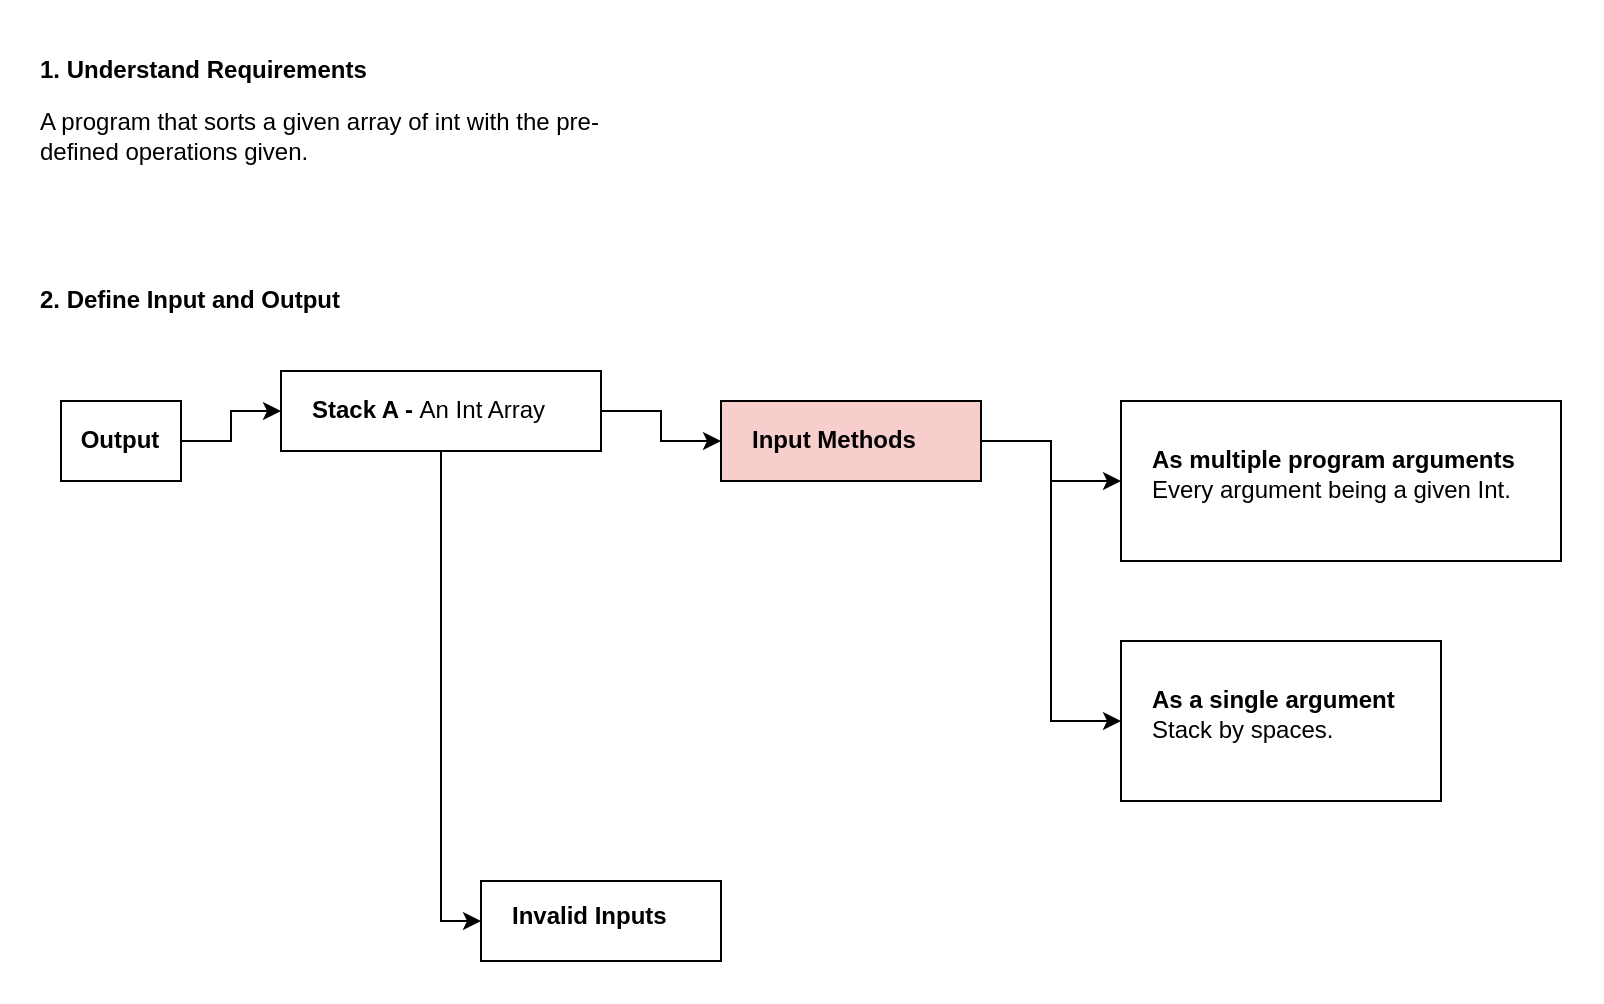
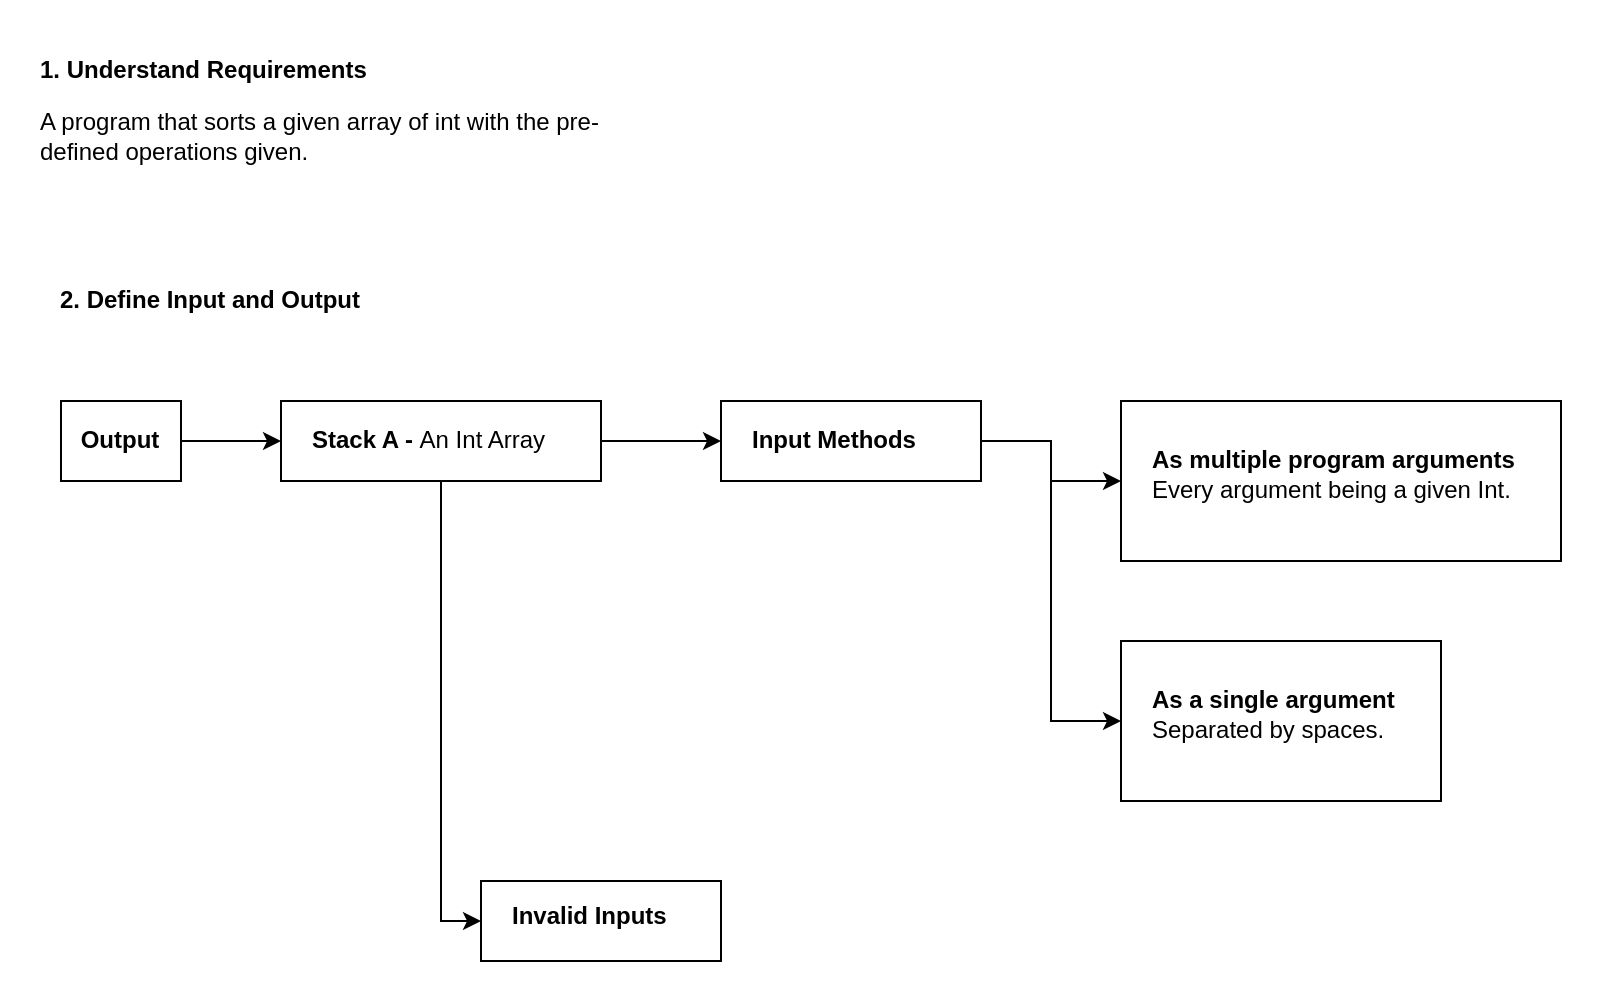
- <mxCell id="6" value="&lt;div style=&quot;font-size: 12px;&quot;&gt;&lt;font style=&quot;font-size: 12px;&quot;&gt;&lt;b style=&quot;font-size: 12px;&quot;&gt;2. Define Input and Output&lt;br style=&quot;font-size: 12px;&quot;&gt;&lt;/b&gt;&lt;/font&gt;&lt;/div&gt;" style="text;html=1;align=left;verticalAlign=middle;whiteSpace=wrap;rounded=0;spacing=0;fontSize=12;" vertex="1" parent="1"><mxGeometry x="20" y="140" width="230" height="20" as="geometry" /></mxCell>
+ <mxCell id="6" value="&lt;div style=&quot;font-size: 12px;&quot;&gt;&lt;font style=&quot;font-size: 12px;&quot;&gt;&lt;b style=&quot;font-size: 12px;&quot;&gt;2. Define Input and Output&lt;br style=&quot;font-size: 12px;&quot;&gt;&lt;/b&gt;&lt;/font&gt;&lt;/div&gt;" style="text;html=1;align=left;verticalAlign=middle;whiteSpace=wrap;rounded=0;spacing=0;fontSize=12;" vertex="1" parent="1"><mxGeometry x="30" y="140" width="230" height="20" as="geometry" /></mxCell>
- <mxCell id="4" value="&lt;p style=&quot;font-size: 12px;&quot;&gt;&lt;b style=&quot;font-size: 12px;&quot;&gt;Stack A - &lt;/b&gt;An Int Array&lt;/p&gt;" style="rounded=0;whiteSpace=wrap;html=1;align=left;spacing=16;fontSize=12;" vertex="1" parent="1"><mxGeometry x="140" y="185" width="160" height="40" as="geometry" /></mxCell>
+ <mxCell id="4" value="&lt;p style=&quot;font-size: 12px;&quot;&gt;&lt;b style=&quot;font-size: 12px;&quot;&gt;Stack A - &lt;/b&gt;An Int Array&lt;/p&gt;" style="rounded=0;whiteSpace=wrap;html=1;align=left;spacing=16;fontSize=12;" vertex="1" parent="1"><mxGeometry x="140" y="200" width="160" height="40" as="geometry" /></mxCell>
- <mxCell id="12" value="&lt;p style=&quot;font-size: 12px;&quot;&gt;&lt;b style=&quot;font-size: 12px;&quot;&gt;Input Methods&lt;/b&gt;&lt;br style=&quot;font-size: 12px;&quot;&gt;&lt;/p&gt;" style="rounded=0;whiteSpace=wrap;html=1;align=left;spacing=16;fontSize=12;fillColor=#f8cecc;" vertex="1" parent="1"><mxGeometry x="360" y="200" width="130" height="40" as="geometry" /></mxCell>
+ <mxCell id="12" value="&lt;p style=&quot;font-size: 12px;&quot;&gt;&lt;b style=&quot;font-size: 12px;&quot;&gt;Input Methods&lt;/b&gt;&lt;br style=&quot;font-size: 12px;&quot;&gt;&lt;/p&gt;" style="rounded=0;whiteSpace=wrap;html=1;align=left;spacing=16;fontSize=12;" vertex="1" parent="1"><mxGeometry x="360" y="200" width="130" height="40" as="geometry" /></mxCell>
- <mxCell id="14" value="&lt;div style=&quot;font-size: 12px;&quot;&gt;&lt;b style=&quot;font-size: 12px;&quot;&gt;&lt;font style=&quot;font-size: 12px;&quot;&gt;As a single argument&lt;/font&gt;&lt;br style=&quot;font-size: 12px;&quot;&gt;&lt;/b&gt;&lt;/div&gt;&lt;div style=&quot;font-size: 12px;&quot;&gt;Stack by spaces.&lt;br style=&quot;font-size: 12px;&quot;&gt;&lt;/div&gt;" style="rounded=0;whiteSpace=wrap;html=1;align=left;spacing=16;spacingTop=-6;fontSize=12;" vertex="1" parent="1"><mxGeometry x="560" y="320" width="160" height="80" as="geometry" /></mxCell>
+ <mxCell id="14" value="&lt;div style=&quot;font-size: 12px;&quot;&gt;&lt;b style=&quot;font-size: 12px;&quot;&gt;&lt;font style=&quot;font-size: 12px;&quot;&gt;As a single argument&lt;/font&gt;&lt;br style=&quot;font-size: 12px;&quot;&gt;&lt;/b&gt;&lt;/div&gt;&lt;div style=&quot;font-size: 12px;&quot;&gt;Separated by spaces.&lt;br style=&quot;font-size: 12px;&quot;&gt;&lt;/div&gt;" style="rounded=0;whiteSpace=wrap;html=1;align=left;spacing=16;spacingTop=-6;fontSize=12;" vertex="1" parent="1"><mxGeometry x="560" y="320" width="160" height="80" as="geometry" /></mxCell>
